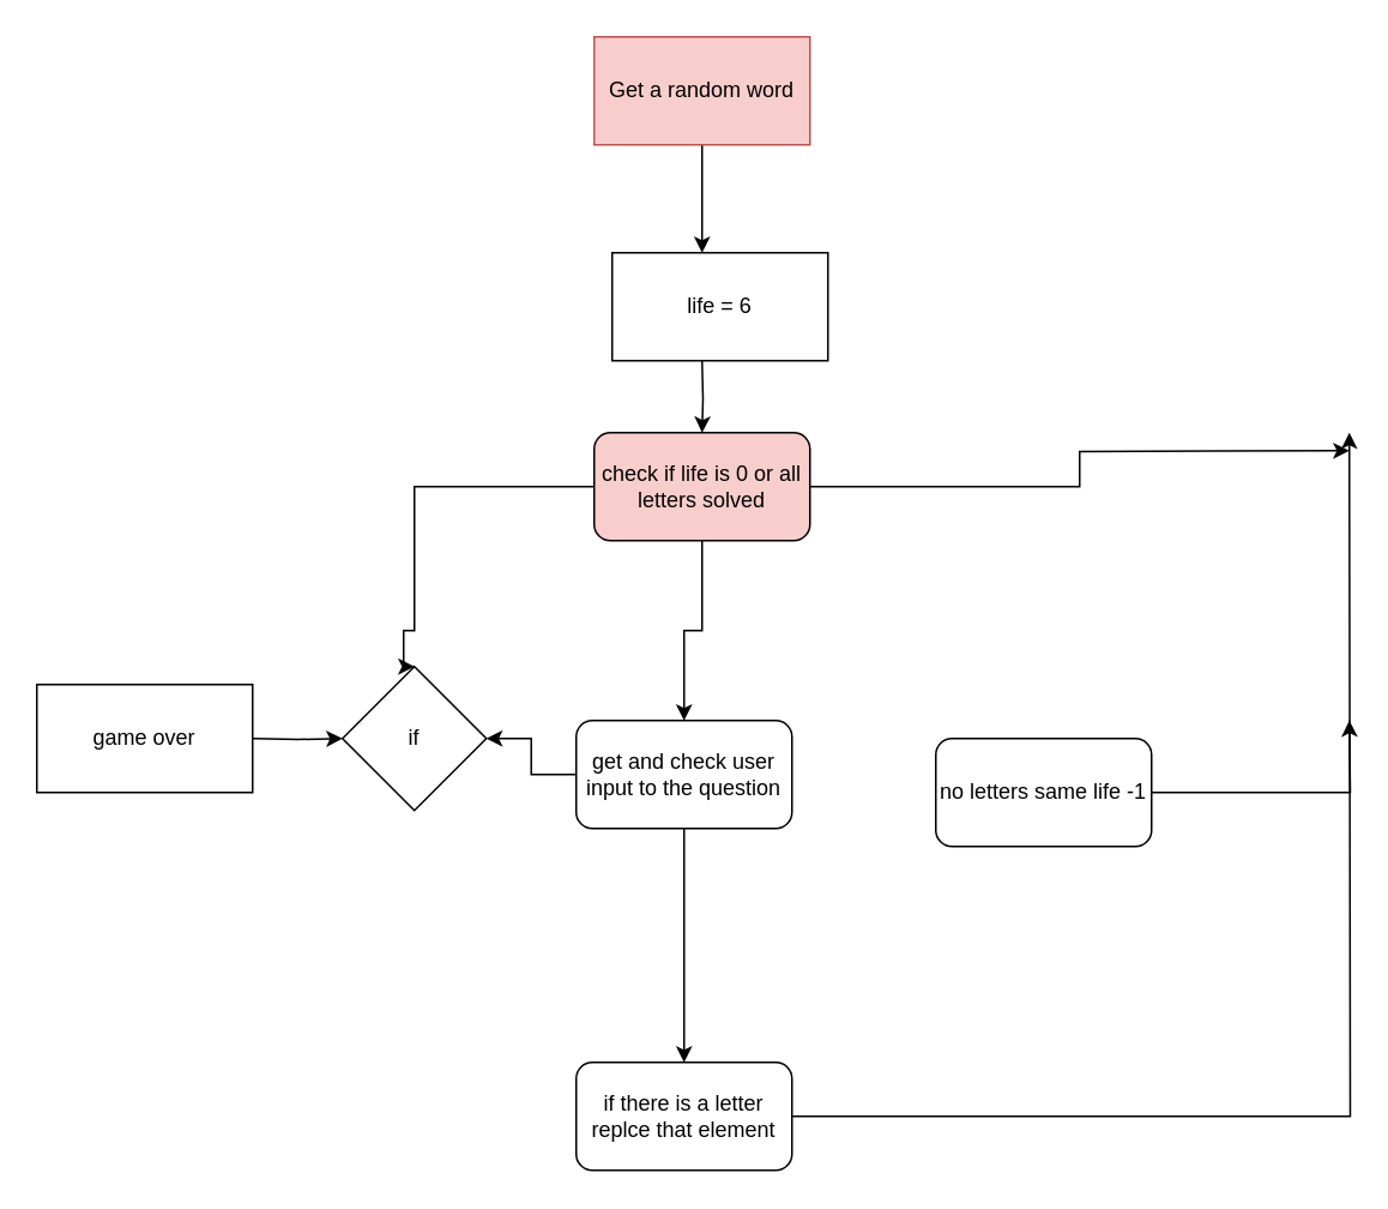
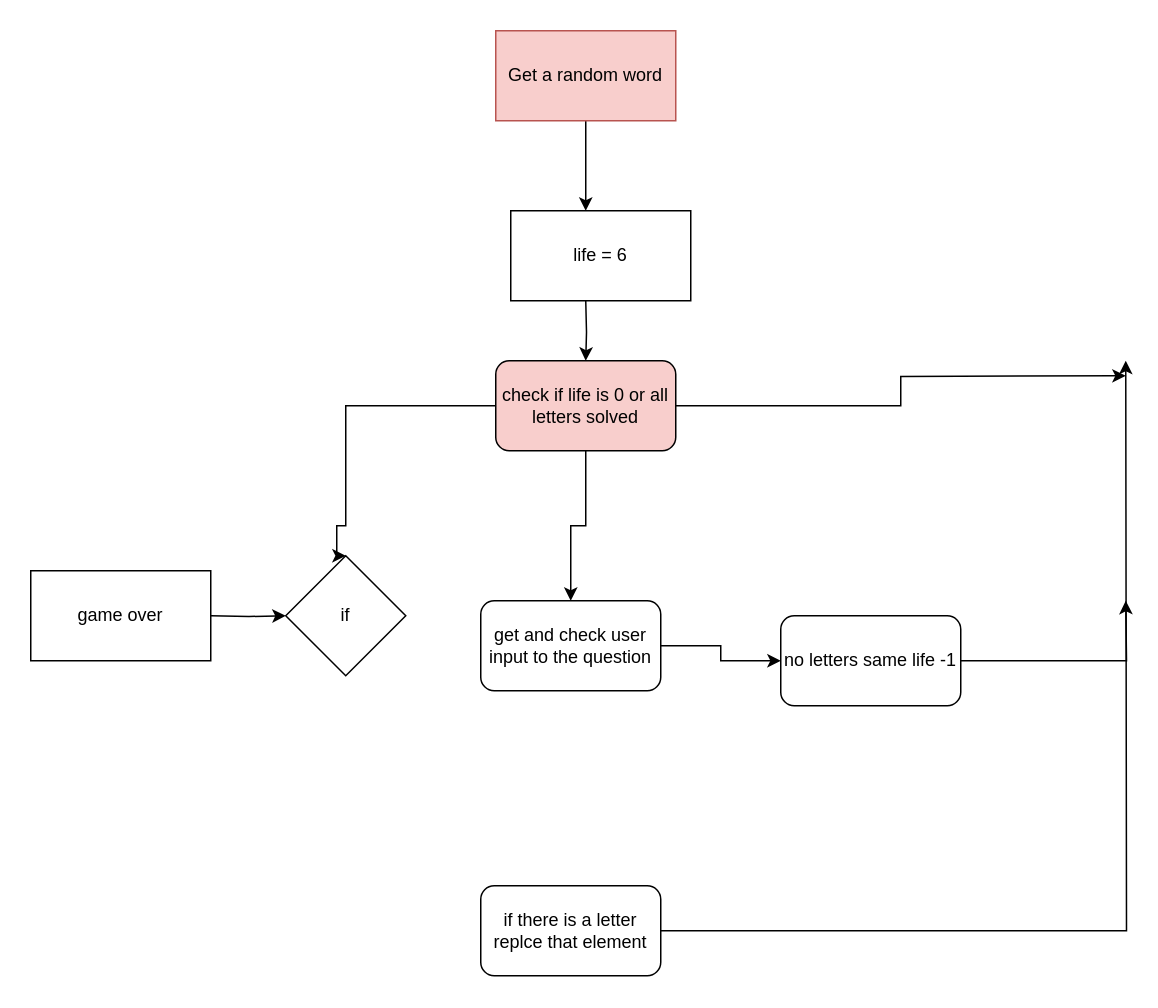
- <mxCell id="10" value="" style="edgeStyle=orthogonalEdgeStyle;rounded=0;orthogonalLoop=1;jettySize=auto;html=1;" edge="1" parent="1" source="11" target="16"><mxGeometry relative="1" as="geometry" /></mxCell>
+ <mxCell id="10" value="" style="edgeStyle=orthogonalEdgeStyle;rounded=0;orthogonalLoop=1;jettySize=auto;html=1;" edge="1" parent="1" source="11" target="15"><mxGeometry relative="1" as="geometry" /></mxCell>
- <mxCell id="9" value="" style="edgeStyle=orthogonalEdgeStyle;rounded=0;orthogonalLoop=1;jettySize=auto;html=1;" edge="1" parent="1" source="11" target="13"><mxGeometry relative="1" as="geometry" /></mxCell>
